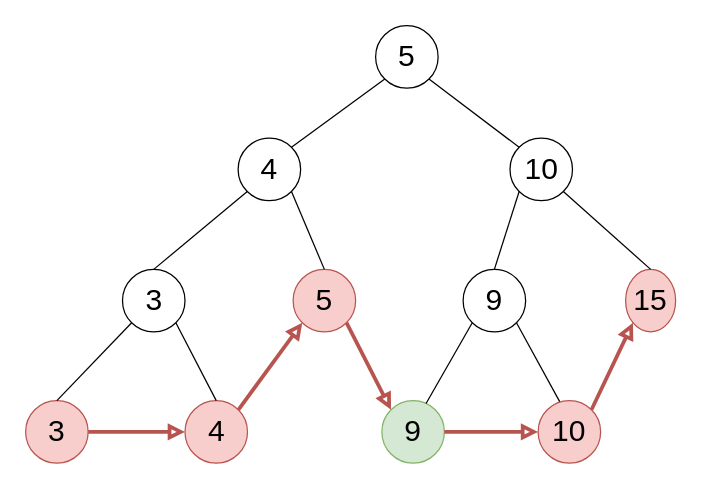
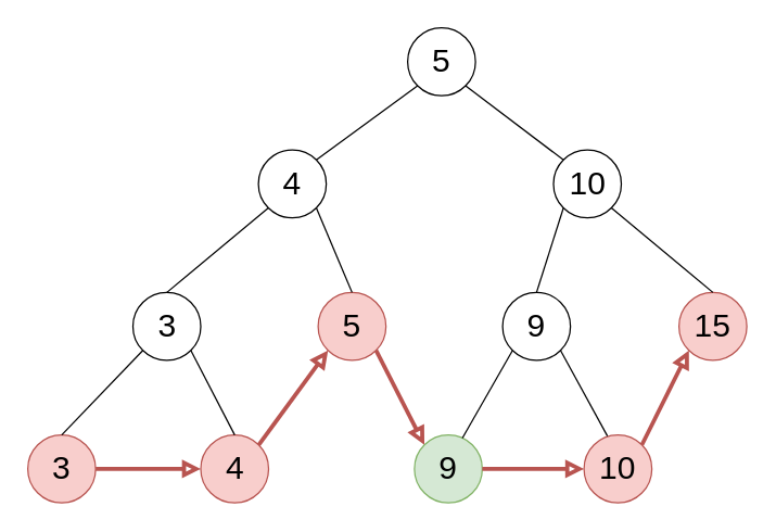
- <mxCell id="8" value="&lt;font style=&quot;font-size: 24px&quot;&gt;15&lt;/font&gt;" style="ellipse;whiteSpace=wrap;html=1;aspect=fixed;fillColor=#f8cecc;strokeColor=#b85450;" parent="1" vertex="1"><mxGeometry x="500" y="215" width="40" height="50" as="geometry" /></mxCell>
+ <mxCell id="8" value="&lt;font style=&quot;font-size: 24px&quot;&gt;15&lt;/font&gt;" style="ellipse;whiteSpace=wrap;html=1;aspect=fixed;fillColor=#f8cecc;strokeColor=#b85450;" parent="1" vertex="1"><mxGeometry x="500" y="215" width="50" height="50" as="geometry" /></mxCell>
